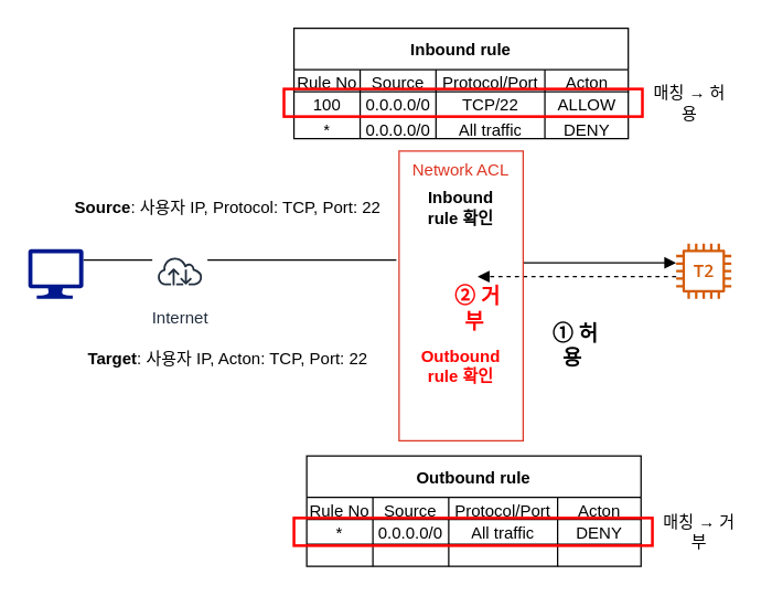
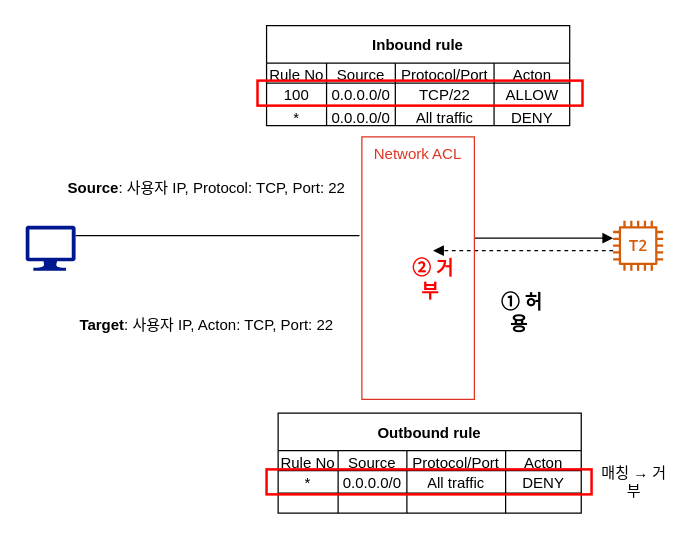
- <mxCell id="48" value="매칭 → 허용" style="text;html=1;strokeColor=none;fillColor=none;align=center;verticalAlign=middle;whiteSpace=wrap;rounded=0;" vertex="1" parent="1"><mxGeometry x="470" y="59" width="60" height="30" as="geometry" /></mxCell>
- <mxCell id="11" value="Inbound rule 확인" style="text;html=1;strokeColor=none;fillColor=none;align=center;verticalAlign=middle;whiteSpace=wrap;rounded=0;fontStyle=1" vertex="1" parent="1"><mxGeometry x="299" y="135" width="70" height="30" as="geometry" /></mxCell>
- <mxCell id="8" value="Internet" style="sketch=0;outlineConnect=0;fontColor=#232F3E;gradientColor=none;strokeColor=#232F3E;fillColor=#ffffff;dashed=0;verticalLabelPosition=bottom;verticalAlign=top;align=center;html=1;fontSize=12;fontStyle=0;aspect=fixed;shape=mxgraph.aws4.resourceIcon;resIcon=mxgraph.aws4.internet;" vertex="1" parent="1"><mxGeometry x="110" y="176" width="40" height="40" as="geometry" /></mxCell>
- <mxCell id="14" value="Outbound rule 확인" style="text;html=1;strokeColor=none;fillColor=none;align=center;verticalAlign=middle;whiteSpace=wrap;rounded=0;fontStyle=1;fontColor=#FF0000;" vertex="1" parent="1"><mxGeometry x="299" y="250" width="70" height="30" as="geometry" /></mxCell>
